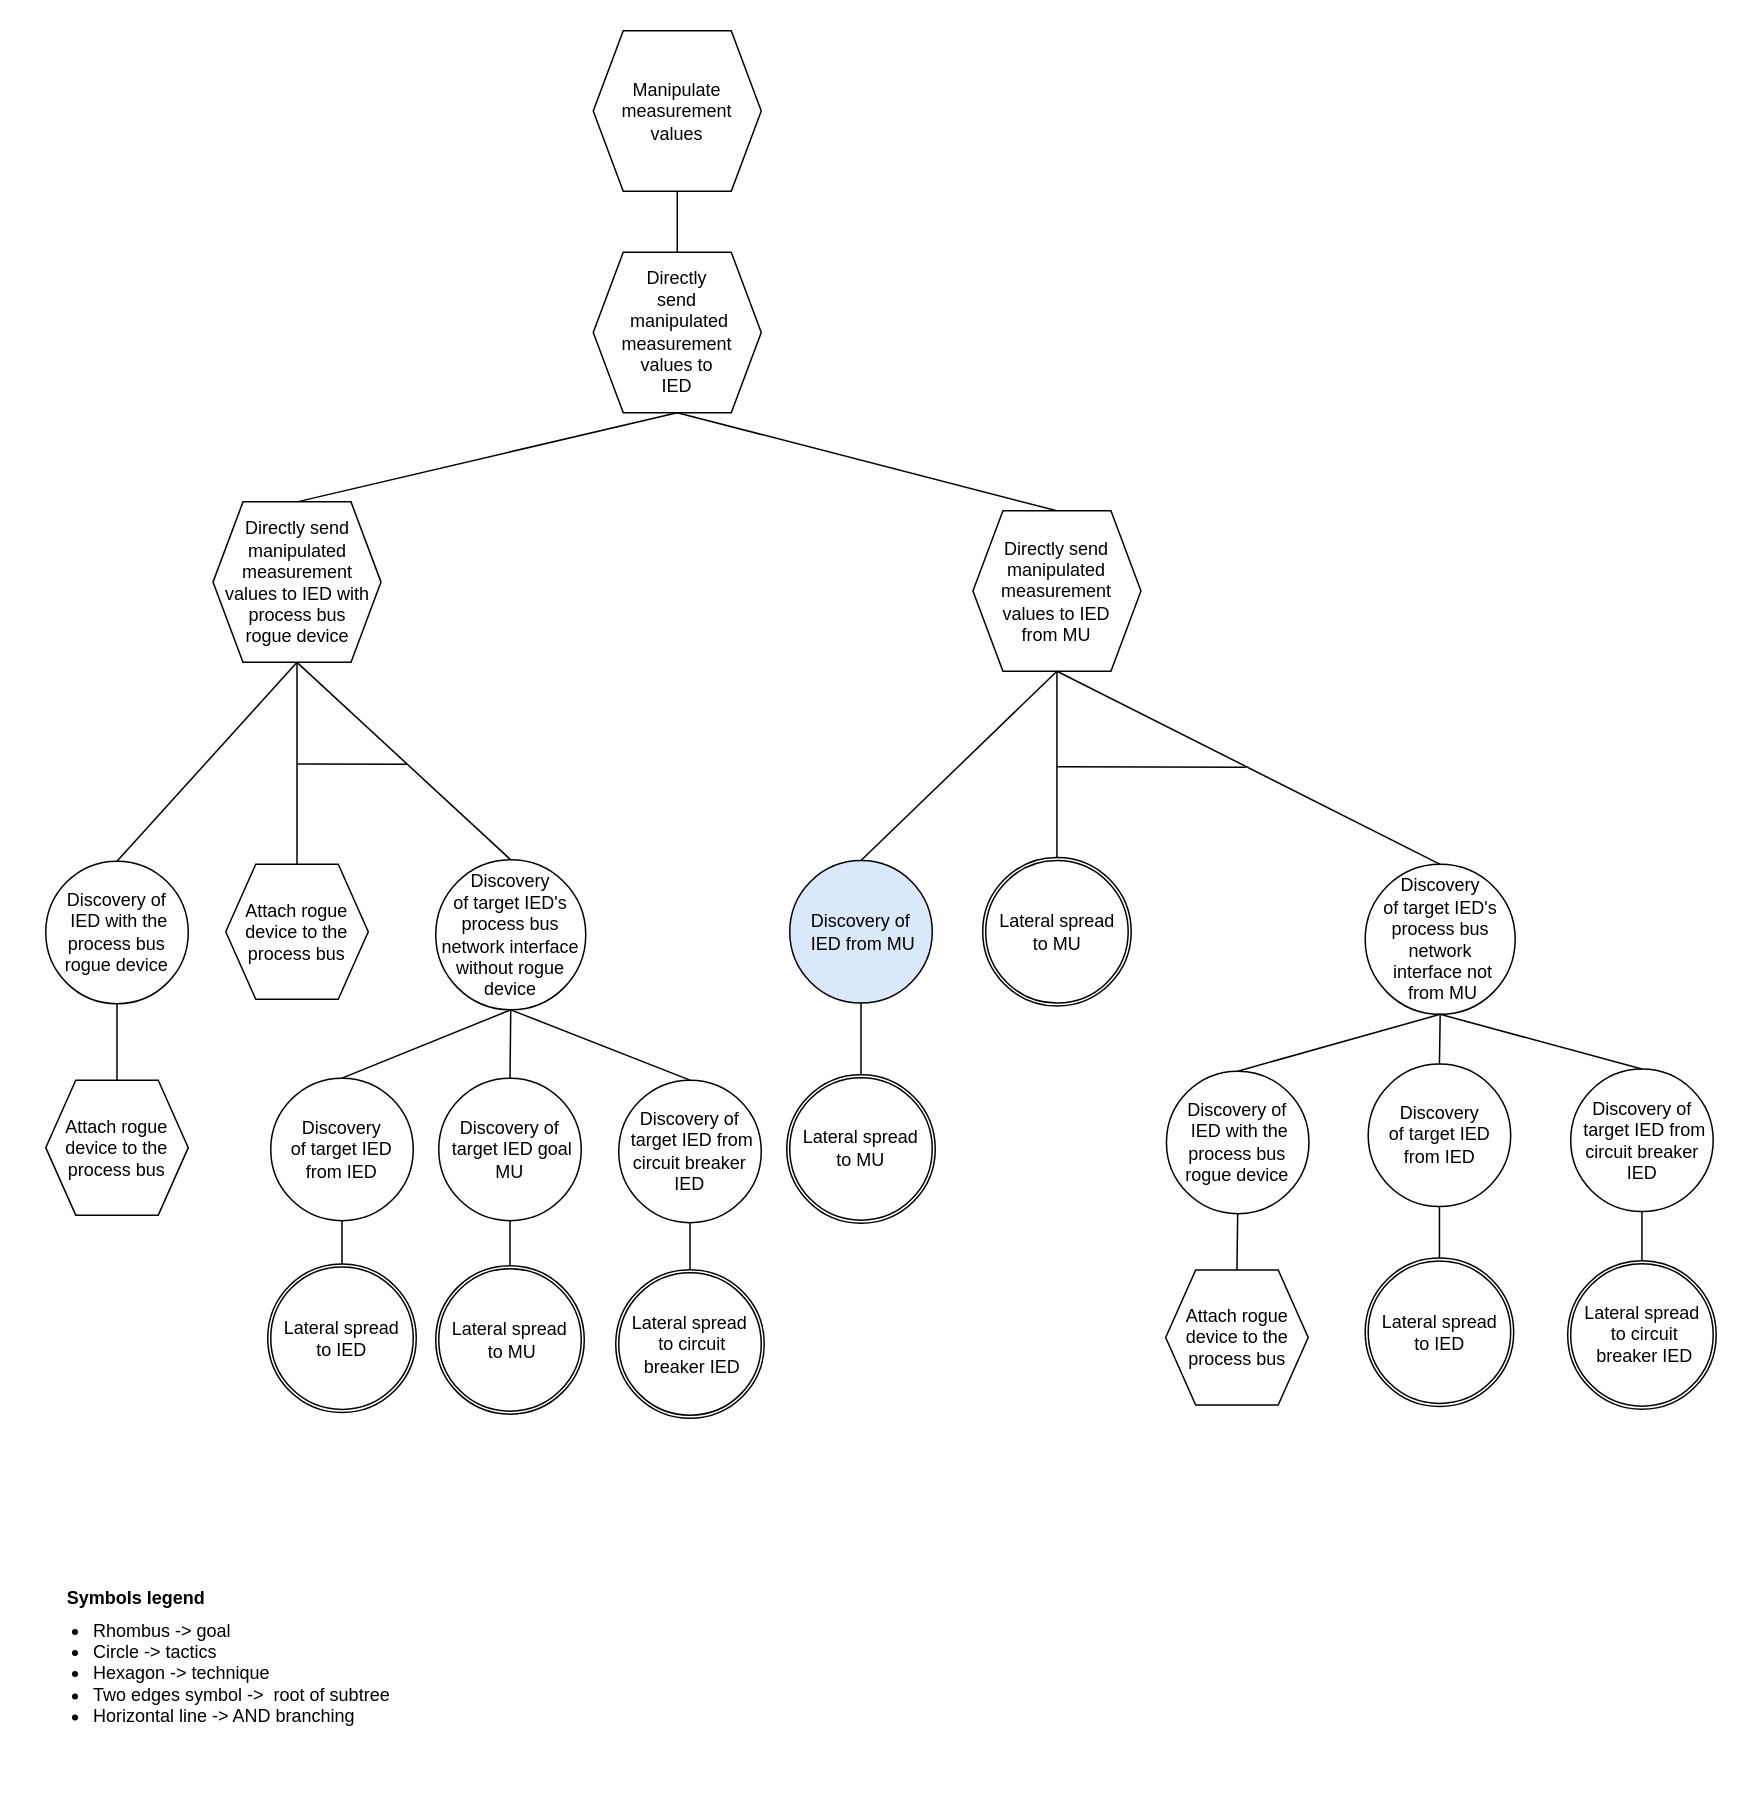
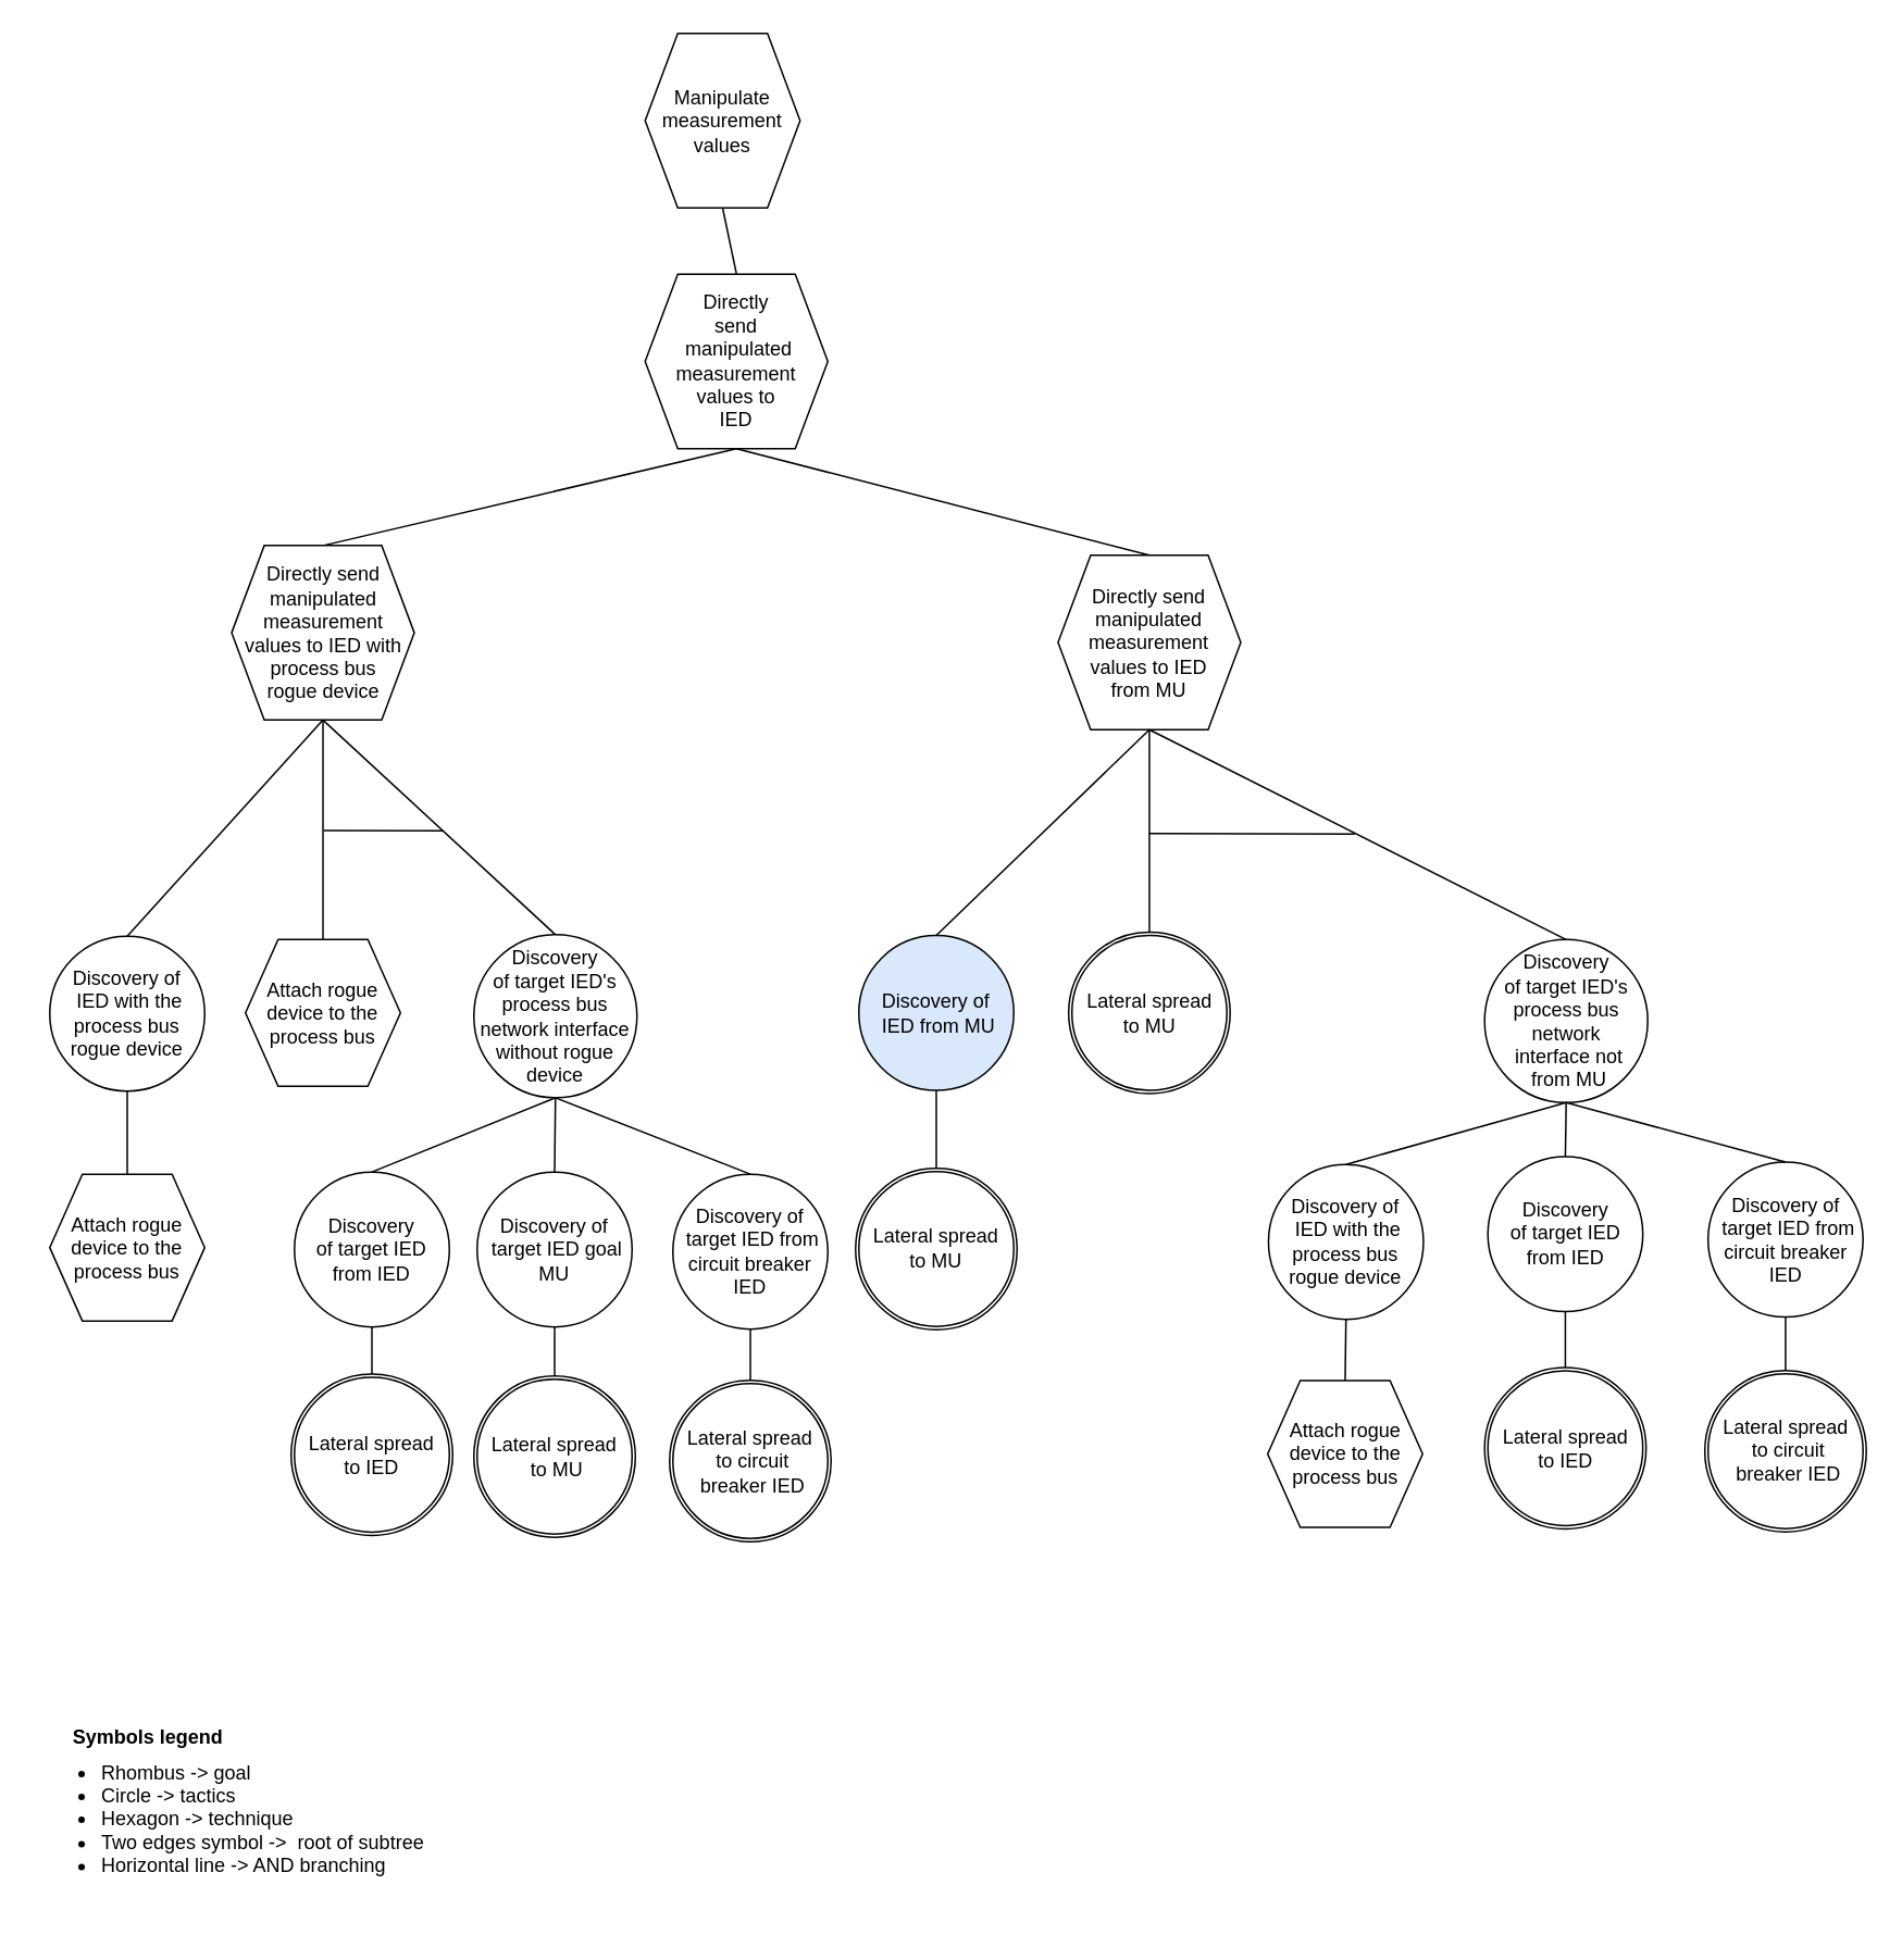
- <mxCell id="7" value="Manipulate measurement values" style="shape=hexagon;perimeter=hexagonPerimeter2;whiteSpace=wrap;html=1;fixedSize=1;" parent="1" vertex="1"><mxGeometry x="395" y="20" width="112" height="107" as="geometry" /></mxCell>
+ <mxCell id="7" value="Manipulate measurement values" style="shape=hexagon;perimeter=hexagonPerimeter2;whiteSpace=wrap;html=1;fixedSize=1;" parent="1" vertex="1"><mxGeometry x="395" y="20" width="95" height="107" as="geometry" /></mxCell>
